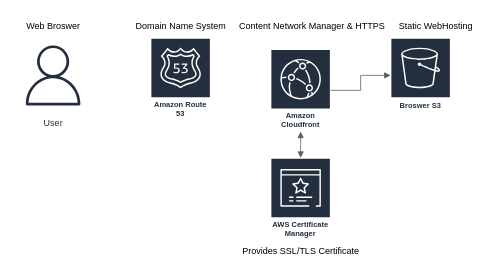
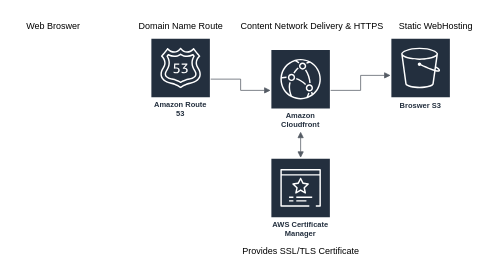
- <mxCell id="11" value="Domain Name System" style="text;html=1;align=center;verticalAlign=middle;resizable=0;points=[];autosize=1;strokeColor=none;fillColor=none;" vertex="1" parent="1"><mxGeometry x="170" y="20" width="140" height="30" as="geometry" /></mxCell>
+ <mxCell id="11" value="Domain Name Route" style="text;html=1;align=center;verticalAlign=middle;resizable=0;points=[];autosize=1;strokeColor=none;fillColor=none;" vertex="1" parent="1"><mxGeometry x="170" y="20" width="140" height="30" as="geometry" /></mxCell>
- <mxCell id="12" value="Content Network Manager &amp;amp; HTTPS" style="text;html=1;align=center;verticalAlign=middle;resizable=0;points=[];autosize=1;strokeColor=none;fillColor=none;" vertex="1" parent="1"><mxGeometry x="310" y="20" width="210" height="30" as="geometry" /></mxCell>
+ <mxCell id="12" value="Content Network Delivery &amp;amp; HTTPS" style="text;html=1;align=center;verticalAlign=middle;resizable=0;points=[];autosize=1;strokeColor=none;fillColor=none;" vertex="1" parent="1"><mxGeometry x="310" y="20" width="210" height="30" as="geometry" /></mxCell>
- <mxCell id="3" value="User" style="sketch=0;outlineConnect=0;fontColor=#232F3E;gradientColor=none;strokeColor=#232F3E;fillColor=#ffffff;dashed=0;verticalLabelPosition=bottom;verticalAlign=top;align=center;html=1;fontSize=12;fontStyle=0;aspect=fixed;shape=mxgraph.aws4.resourceIcon;resIcon=mxgraph.aws4.user;" vertex="1" parent="1"><mxGeometry x="20" y="50" width="100" height="100" as="geometry" /></mxCell>
+ <mxCell id="7" value="" style="edgeStyle=orthogonalEdgeStyle;html=1;endArrow=block;elbow=vertical;startArrow=none;endFill=1;strokeColor=#545B64;rounded=0;" edge="1" parent="1" source="5" target="2"><mxGeometry width="100" relative="1" as="geometry"><mxPoint x="270" y="240" as="sourcePoint" /><mxPoint x="370" y="240" as="targetPoint" /><Array as="points" /></mxGeometry></mxCell>
